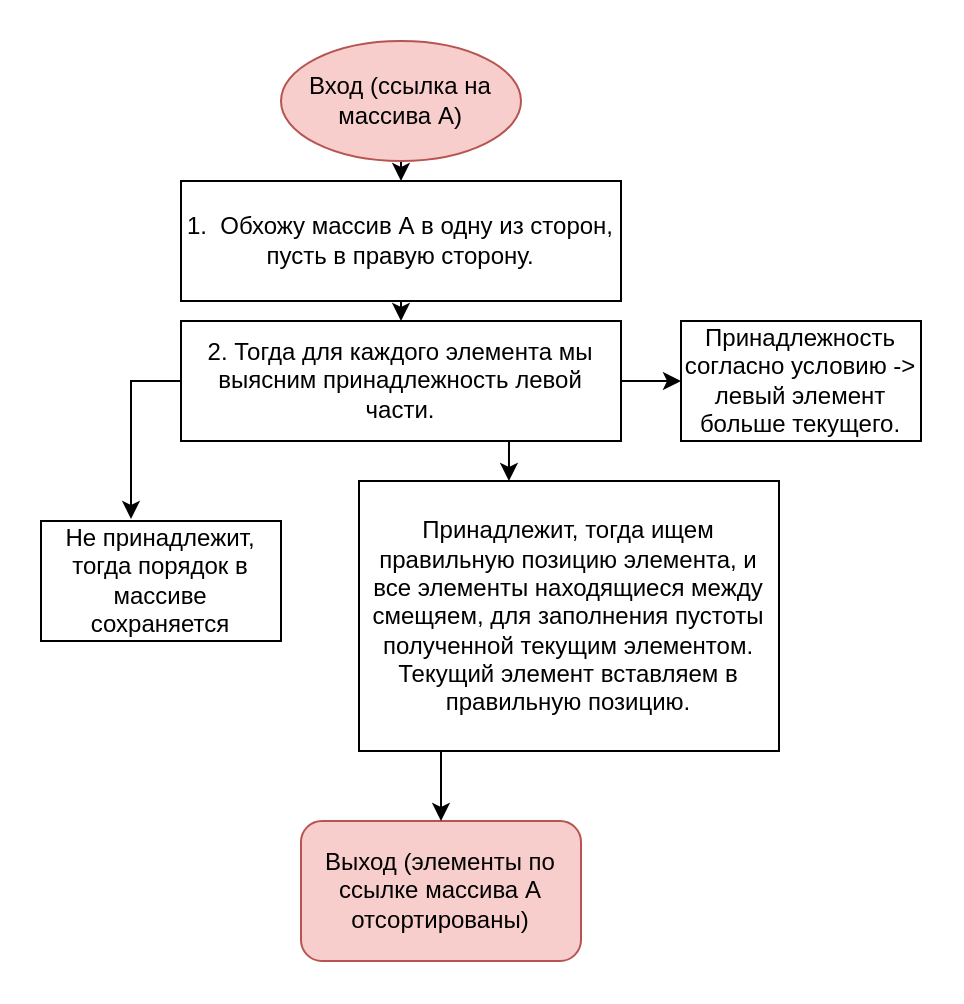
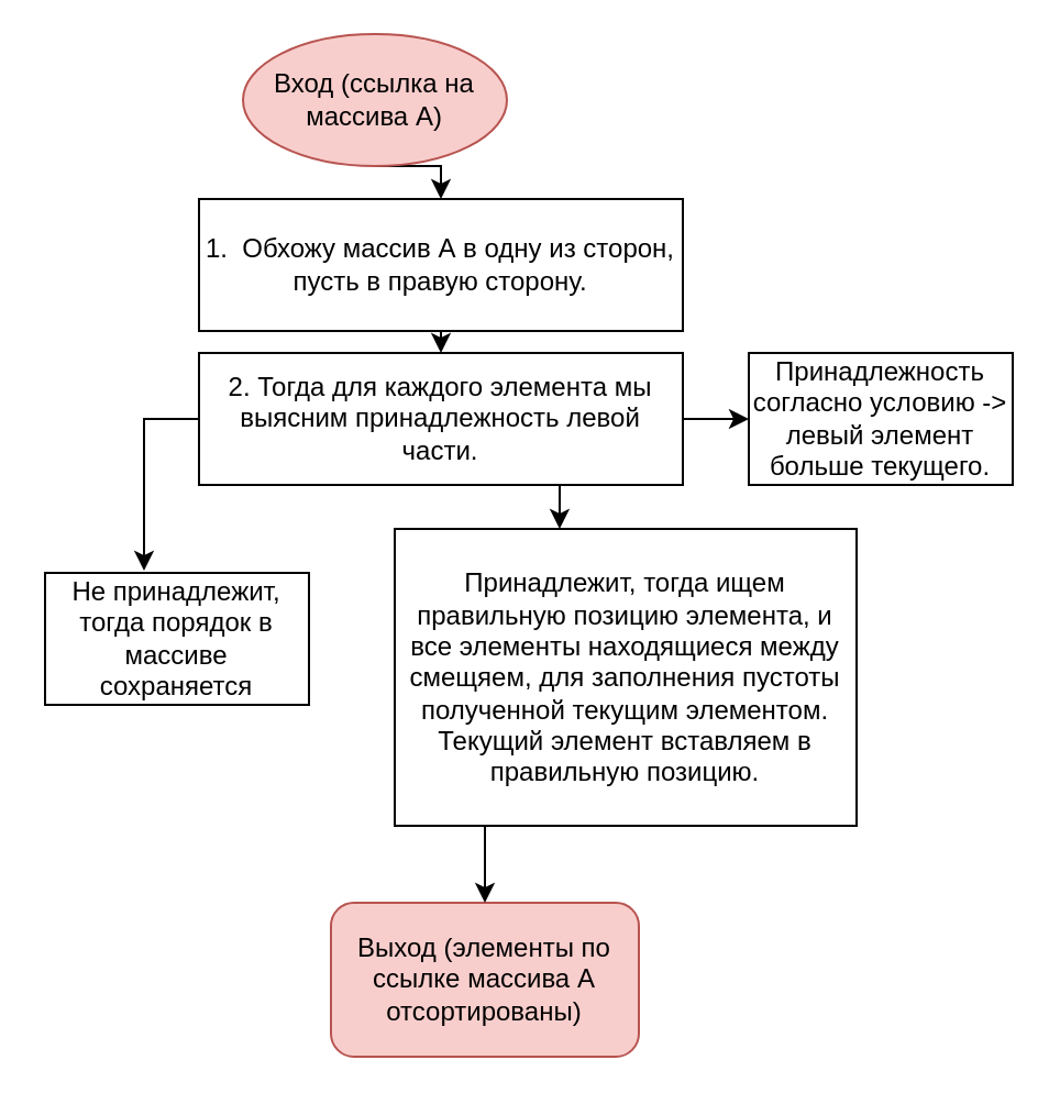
- <mxCell id="3" value="Вход (ссылка на массива А)" style="ellipse;whiteSpace=wrap;html=1;fillColor=#f8cecc;strokeColor=#b85450;" parent="1" vertex="1"><mxGeometry x="140" y="20" width="120" height="60" as="geometry" /></mxCell>
+ <mxCell id="3" value="Вход (ссылка на массива А)" style="ellipse;whiteSpace=wrap;html=1;fillColor=#f8cecc;strokeColor=#b85450;" parent="1" vertex="1"><mxGeometry x="110" y="15" width="120" height="60" as="geometry" /></mxCell>
